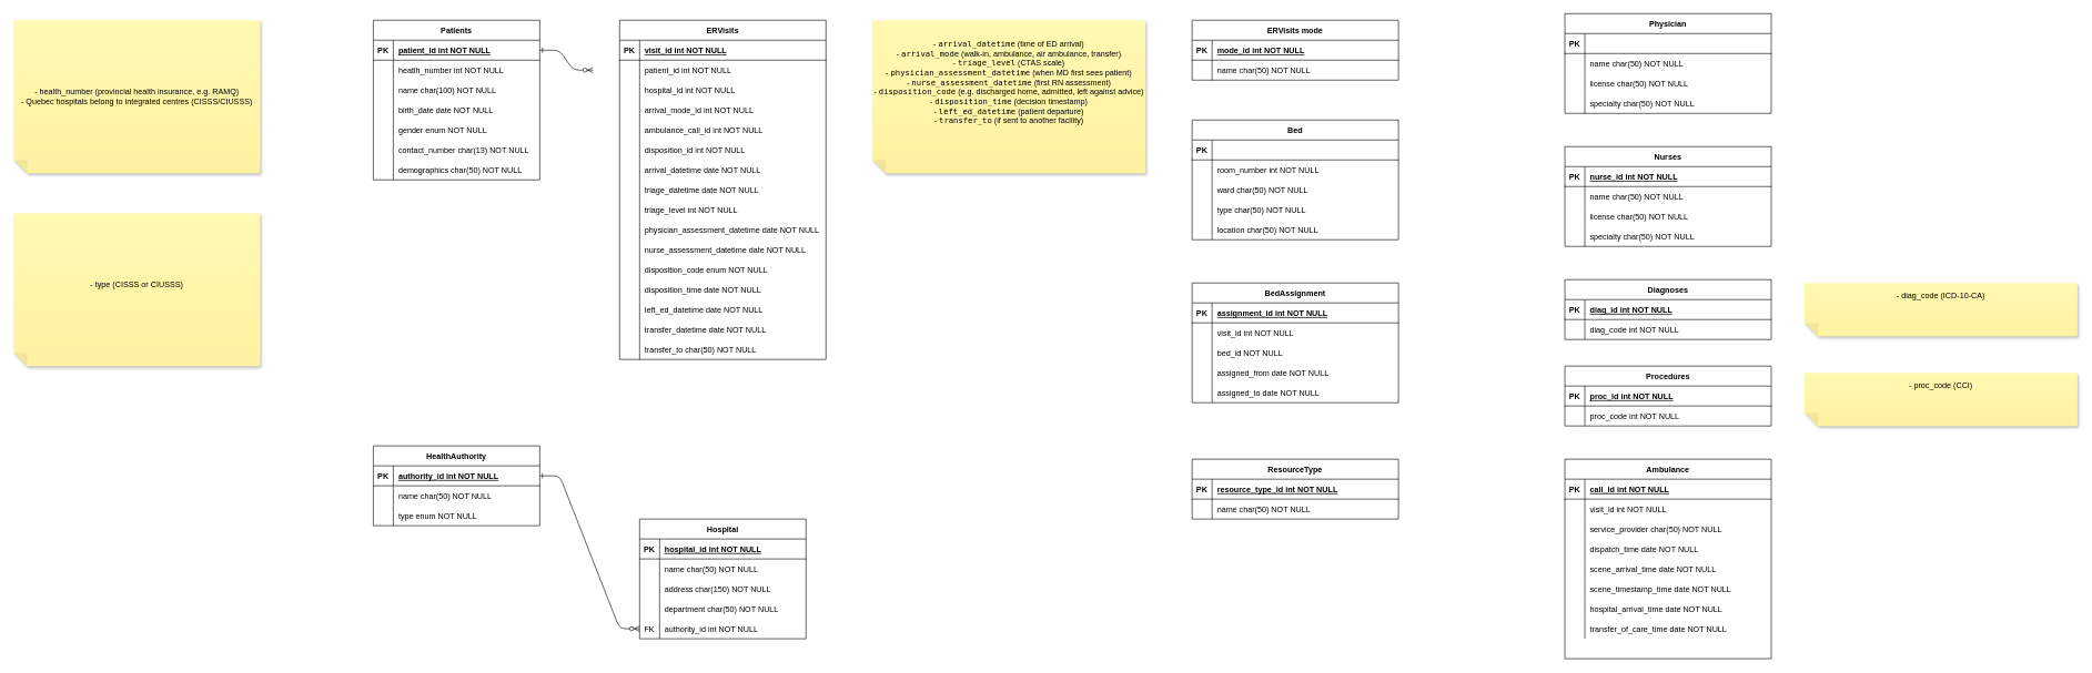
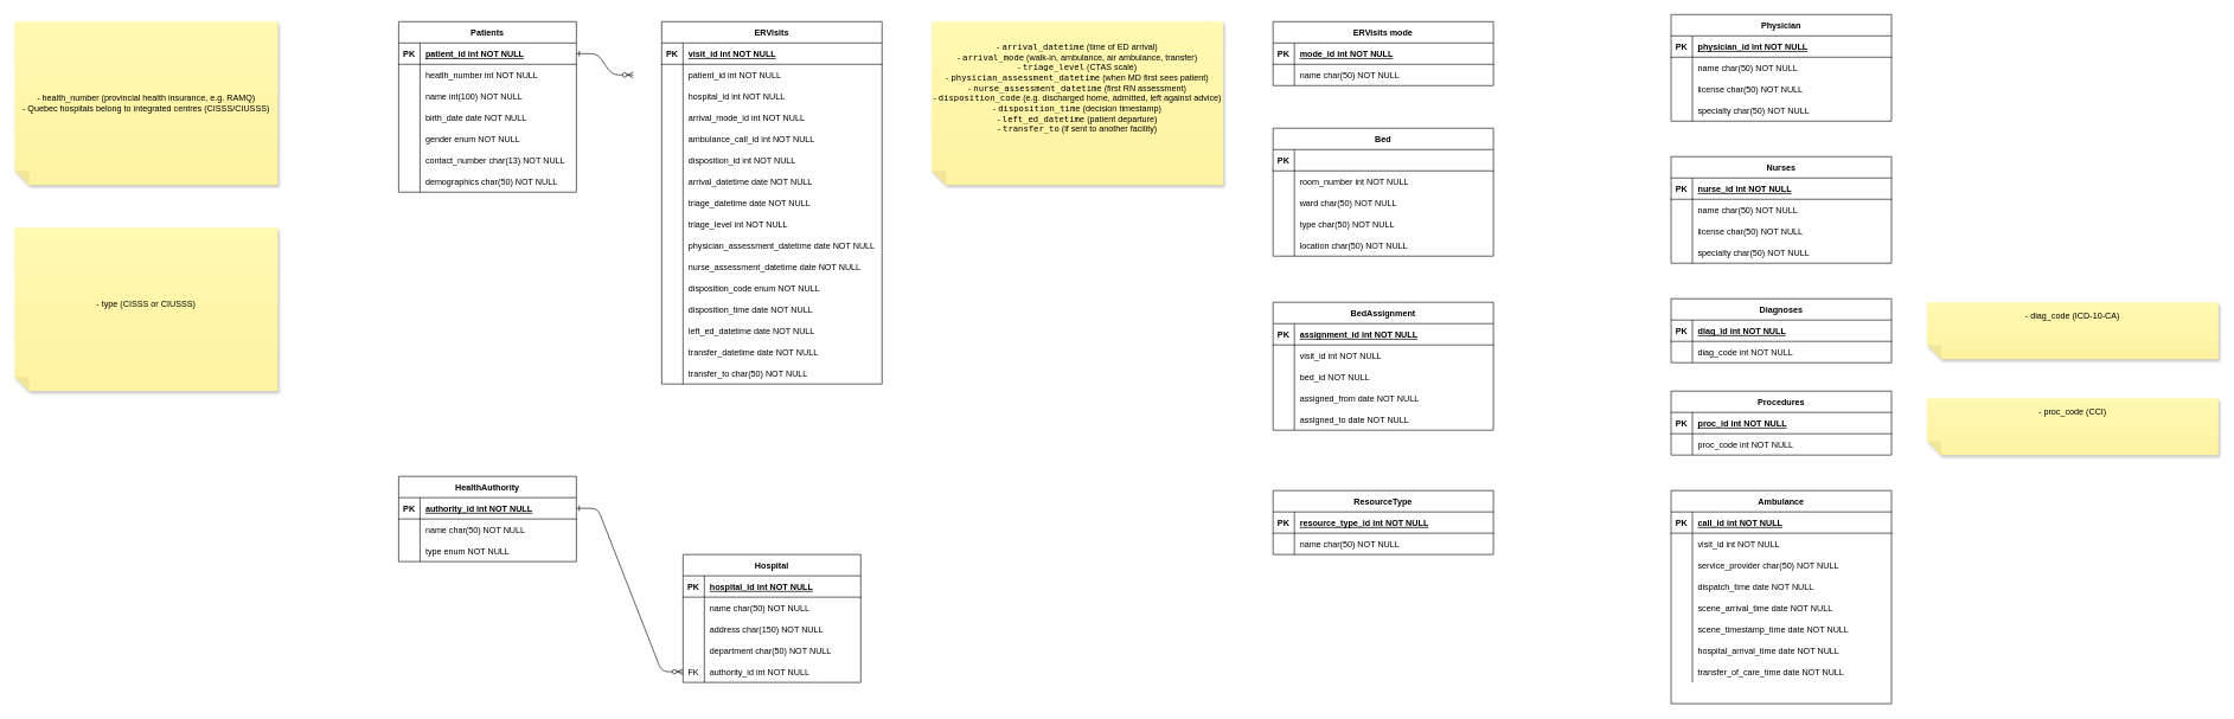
+ <mxCell id="106" value="physician_id int NOT NULL " style="shape=partialRectangle;overflow=hidden;connectable=0;fillColor=none;top=0;left=0;bottom=0;right=0;align=left;spacingLeft=6;fontStyle=5;" vertex="1" parent="104"><mxGeometry x="30" width="280" height="30" as="geometry"><mxRectangle width="280" height="30" as="alternateBounds" /></mxGeometry></mxCell>
- <mxCell id="12" value="name char(100) NOT NULL" style="shape=partialRectangle;overflow=hidden;connectable=0;fillColor=none;top=0;left=0;bottom=0;right=0;align=left;spacingLeft=6;" vertex="1" parent="10"><mxGeometry x="30" width="220" height="30" as="geometry"><mxRectangle width="220" height="30" as="alternateBounds" /></mxGeometry></mxCell>
+ <mxCell id="12" value="name int(100) NOT NULL" style="shape=partialRectangle;overflow=hidden;connectable=0;fillColor=none;top=0;left=0;bottom=0;right=0;align=left;spacingLeft=6;" vertex="1" parent="10"><mxGeometry x="30" width="220" height="30" as="geometry"><mxRectangle width="220" height="30" as="alternateBounds" /></mxGeometry></mxCell>
